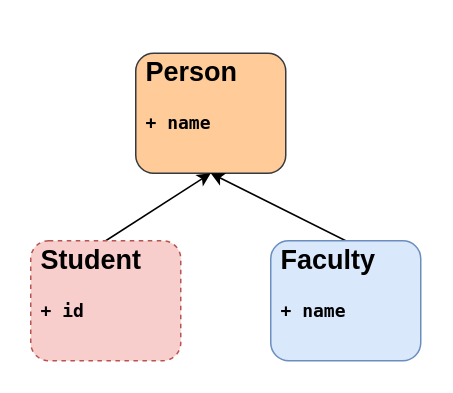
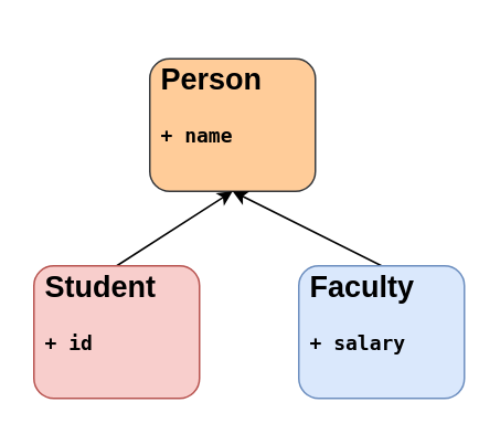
- <mxCell id="5" value="&lt;h2&gt;Student&lt;/h2&gt;&lt;pre style=&quot;text-align: left;&quot;&gt;&lt;b&gt;+ id&lt;/b&gt;&lt;/pre&gt;&lt;pre style=&quot;text-align: left;&quot;&gt;&lt;b&gt;&lt;br&gt;&lt;/b&gt;&lt;/pre&gt;" style="rounded=1;whiteSpace=wrap;html=1;fontFamily=Helvetica;align=left;fillColor=#f8cecc;strokeColor=#b85450;spacingLeft=5;dashed=1;" parent="2" vertex="1"><mxGeometry y="140" width="100" height="80" as="geometry" /></mxCell>
+ <mxCell id="5" value="&lt;h2&gt;Student&lt;/h2&gt;&lt;pre style=&quot;text-align: left;&quot;&gt;&lt;b&gt;+ id&lt;/b&gt;&lt;/pre&gt;&lt;pre style=&quot;text-align: left;&quot;&gt;&lt;b&gt;&lt;br&gt;&lt;/b&gt;&lt;/pre&gt;" style="rounded=1;whiteSpace=wrap;html=1;fontFamily=Helvetica;align=left;fillColor=#f8cecc;strokeColor=#b85450;spacingLeft=5;" parent="2" vertex="1"><mxGeometry y="140" width="100" height="80" as="geometry" /></mxCell>
- <mxCell id="7" value="&lt;h2&gt;Faculty&lt;/h2&gt;&lt;pre style=&quot;text-align: left;&quot;&gt;&lt;b&gt;+ name&lt;/b&gt;&lt;/pre&gt;&lt;pre style=&quot;text-align: left;&quot;&gt;&lt;b&gt;&lt;br&gt;&lt;/b&gt;&lt;/pre&gt;" style="rounded=1;whiteSpace=wrap;html=1;fontFamily=Helvetica;align=left;fillColor=#dae8fc;strokeColor=#6c8ebf;spacingLeft=5;" parent="2" vertex="1"><mxGeometry x="160" y="140" width="100" height="80" as="geometry" /></mxCell>
+ <mxCell id="7" value="&lt;h2&gt;Faculty&lt;/h2&gt;&lt;pre style=&quot;text-align: left;&quot;&gt;&lt;b&gt;+ salary&lt;/b&gt;&lt;/pre&gt;&lt;pre style=&quot;text-align: left;&quot;&gt;&lt;b&gt;&lt;br&gt;&lt;/b&gt;&lt;/pre&gt;" style="rounded=1;whiteSpace=wrap;html=1;fontFamily=Helvetica;align=left;fillColor=#dae8fc;strokeColor=#6c8ebf;spacingLeft=5;" parent="2" vertex="1"><mxGeometry x="160" y="140" width="100" height="80" as="geometry" /></mxCell>
